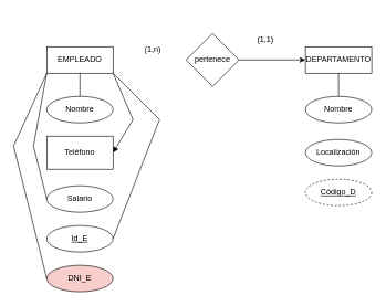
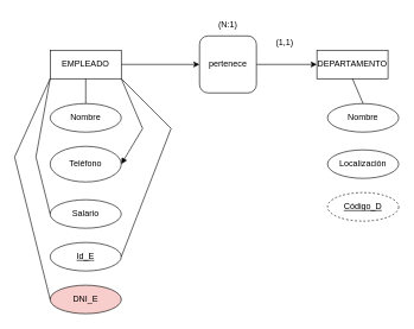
+ <mxCell id="23" value="(N:1)" style="text;html=1;strokeColor=none;fillColor=none;align=center;verticalAlign=middle;whiteSpace=wrap;rounded=0;" vertex="1" parent="1"><mxGeometry x="290" y="20" width="60" height="30" as="geometry" /></mxCell>
- <mxCell id="22" value="(1,n)" style="text;html=1;strokeColor=none;fillColor=none;align=center;verticalAlign=middle;whiteSpace=wrap;rounded=0;" vertex="1" parent="1"><mxGeometry x="200" y="60" width="60" height="30" as="geometry" /></mxCell>
+ <mxCell id="2" value="" style="edgeStyle=orthogonalEdgeStyle;rounded=0;orthogonalLoop=1;jettySize=auto;html=1;" edge="1" parent="1" source="3" target="18"><mxGeometry relative="1" as="geometry" /></mxCell>
- <mxCell id="18" value="pertenece" style="rhombus;whiteSpace=wrap;html=1;" vertex="1" parent="1"><mxGeometry x="280" y="50" width="80" height="80" as="geometry" /></mxCell>
+ <mxCell id="18" value="pertenece" style="whiteSpace=wrap;html=1;rounded=1;" vertex="1" parent="1"><mxGeometry x="280" y="50" width="80" height="80" as="geometry" /></mxCell>
- <mxCell id="4" value="DEPARTAMENTO" style="whiteSpace=wrap;html=1;align=center;" vertex="1" parent="1"><mxGeometry x="460" y="70" width="100" height="40" as="geometry" /></mxCell>
+ <mxCell id="4" value="DEPARTAMENTO" style="whiteSpace=wrap;html=1;align=center;" vertex="1" parent="1"><mxGeometry x="445" y="70" width="100" height="40" as="geometry" /></mxCell>
- <mxCell id="7" value="Teléfono" style="whiteSpace=wrap;html=1;align=center;rounded=0;" vertex="1" parent="1"><mxGeometry x="70" y="205" width="100" height="50" as="geometry" /></mxCell>
+ <mxCell id="7" value="Teléfono" style="ellipse;whiteSpace=wrap;html=1;align=center;" vertex="1" parent="1"><mxGeometry x="70" y="205" width="100" height="50" as="geometry" /></mxCell>
